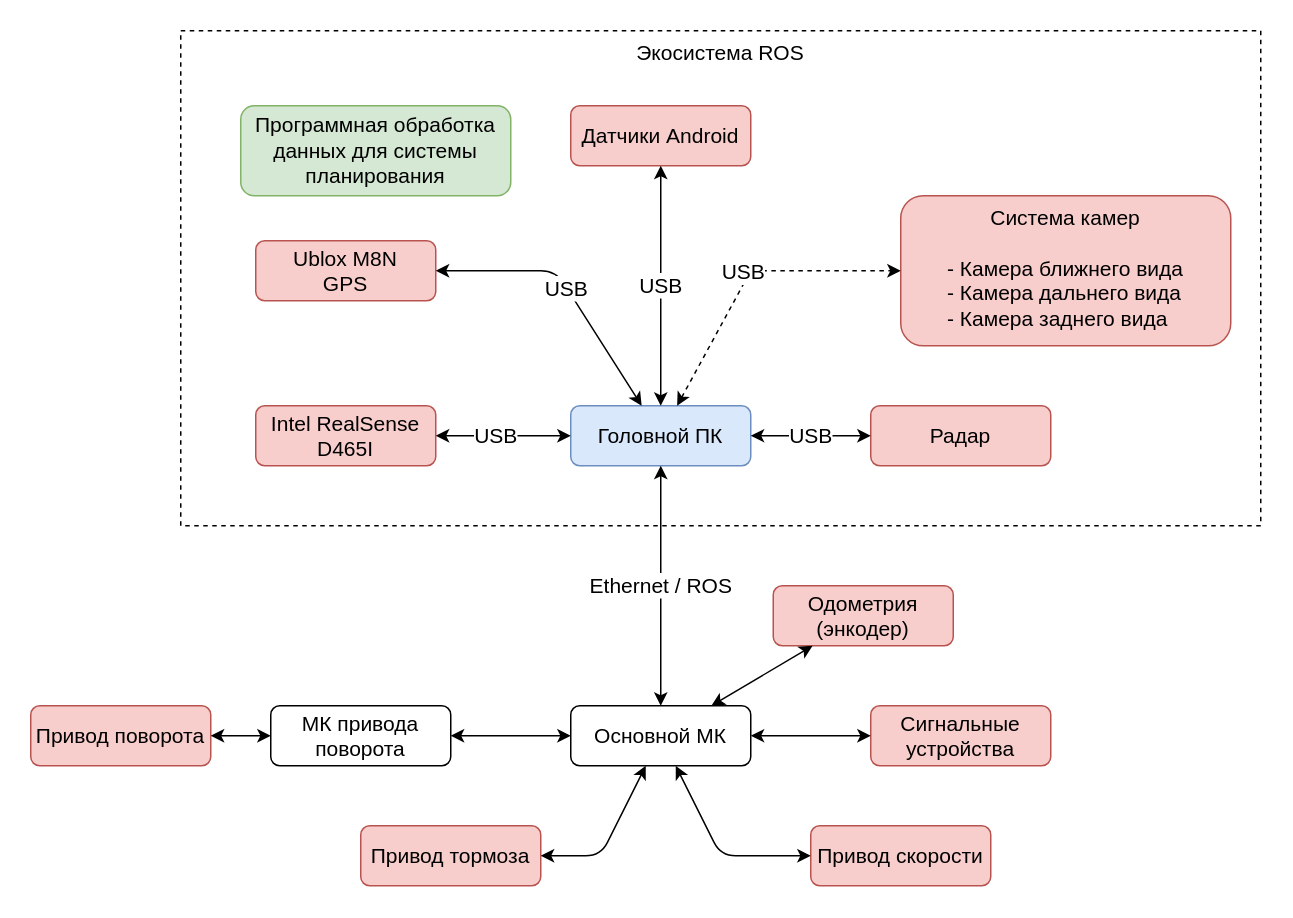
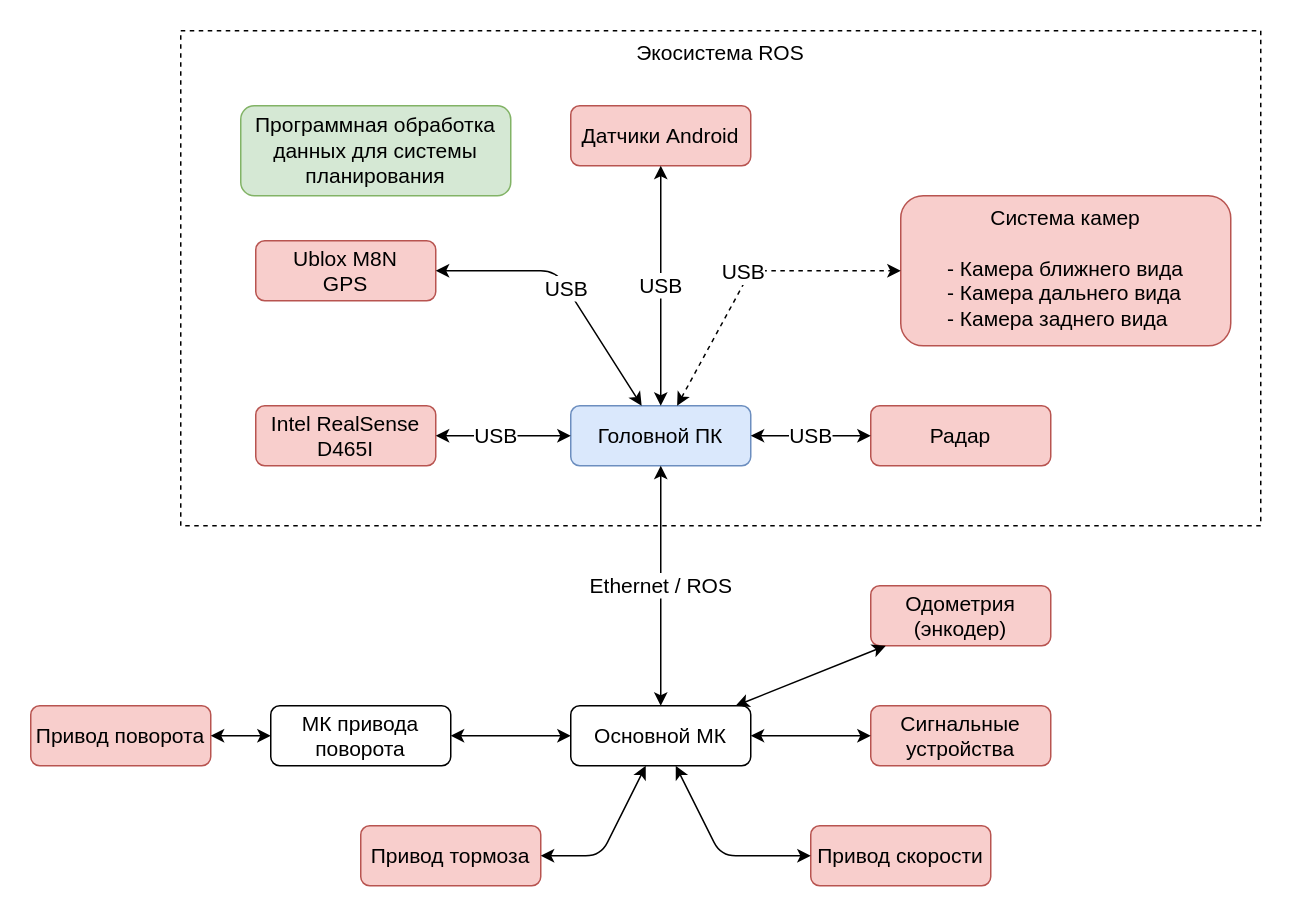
- <mxCell id="18" value="Одометрия&lt;br&gt;(энкодер)" style="rounded=1;whiteSpace=wrap;html=1;fontSize=14;fillColor=#f8cecc;strokeColor=#b85450;" parent="1" vertex="1"><mxGeometry x="515" y="390" width="120" height="40" as="geometry" /></mxCell>
+ <mxCell id="18" value="Одометрия&lt;br&gt;(энкодер)" style="rounded=1;whiteSpace=wrap;html=1;fontSize=14;fillColor=#f8cecc;strokeColor=#b85450;" parent="1" vertex="1"><mxGeometry x="580" y="390" width="120" height="40" as="geometry" /></mxCell>
